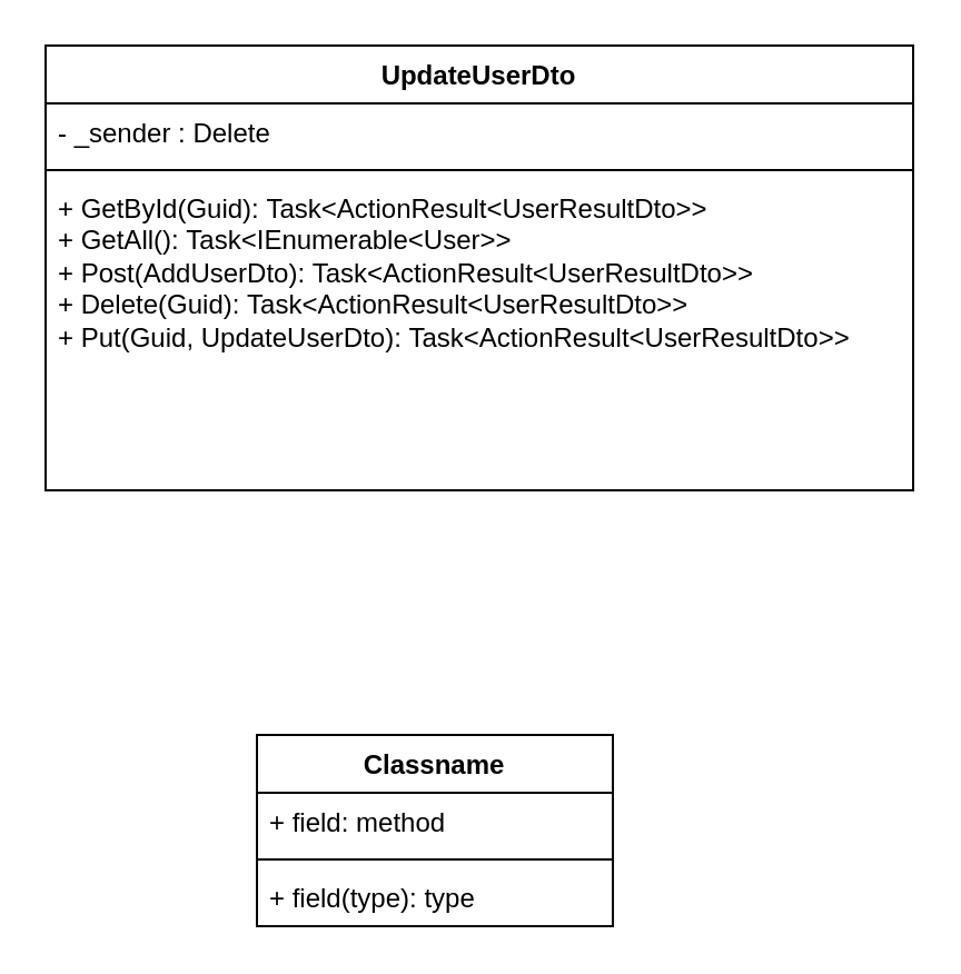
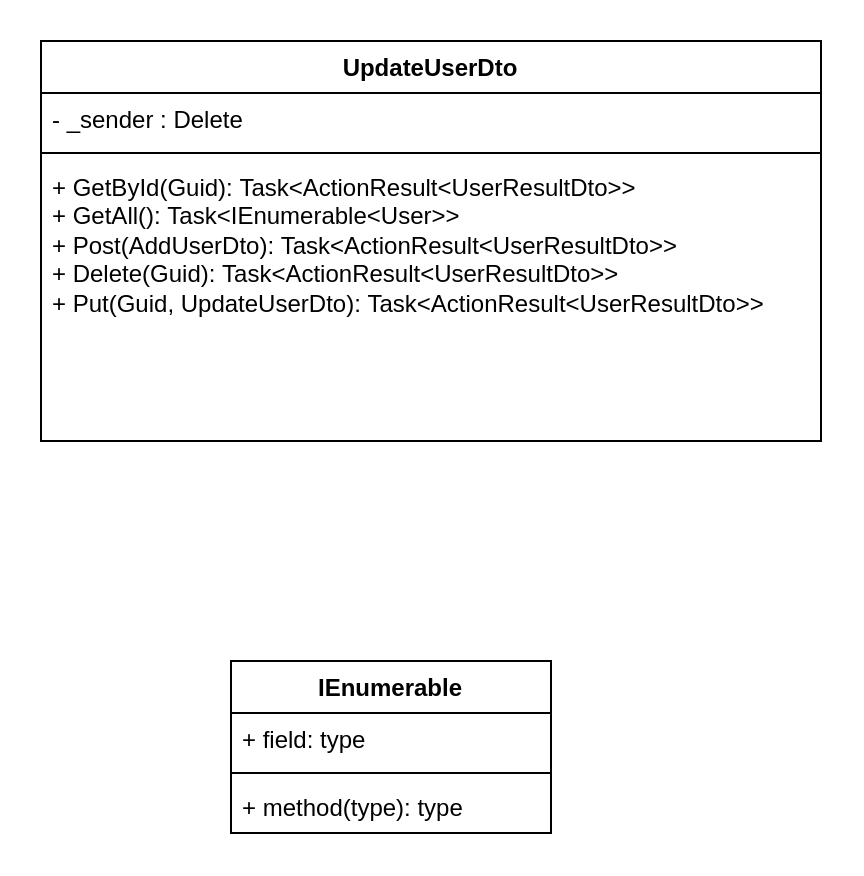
- <mxCell id="6" value="Classname" style="swimlane;fontStyle=1;align=center;verticalAlign=top;childLayout=stackLayout;horizontal=1;startSize=26;horizontalStack=0;resizeParent=1;resizeParentMax=0;resizeLast=0;collapsible=1;marginBottom=0;whiteSpace=wrap;html=1;" vertex="1" parent="1"><mxGeometry x="115" y="330" width="160" height="86" as="geometry" /></mxCell>
+ <mxCell id="6" value="IEnumerable" style="swimlane;fontStyle=1;align=center;verticalAlign=top;childLayout=stackLayout;horizontal=1;startSize=26;horizontalStack=0;resizeParent=1;resizeParentMax=0;resizeLast=0;collapsible=1;marginBottom=0;whiteSpace=wrap;html=1;" vertex="1" parent="1"><mxGeometry x="115" y="330" width="160" height="86" as="geometry" /></mxCell>
- <mxCell id="7" value="+ field: method" style="text;strokeColor=none;fillColor=none;align=left;verticalAlign=top;spacingLeft=4;spacingRight=4;overflow=hidden;rotatable=0;points=[[0,0.5],[1,0.5]];portConstraint=eastwest;whiteSpace=wrap;html=1;" vertex="1" parent="6"><mxGeometry y="26" width="160" height="26" as="geometry" /></mxCell>
+ <mxCell id="7" value="+ field: type" style="text;strokeColor=none;fillColor=none;align=left;verticalAlign=top;spacingLeft=4;spacingRight=4;overflow=hidden;rotatable=0;points=[[0,0.5],[1,0.5]];portConstraint=eastwest;whiteSpace=wrap;html=1;" vertex="1" parent="6"><mxGeometry y="26" width="160" height="26" as="geometry" /></mxCell>
- <mxCell id="9" value="+ field(type): type" style="text;strokeColor=none;fillColor=none;align=left;verticalAlign=top;spacingLeft=4;spacingRight=4;overflow=hidden;rotatable=0;points=[[0,0.5],[1,0.5]];portConstraint=eastwest;whiteSpace=wrap;html=1;" vertex="1" parent="6"><mxGeometry y="60" width="160" height="26" as="geometry" /></mxCell>
+ <mxCell id="9" value="+ method(type): type" style="text;strokeColor=none;fillColor=none;align=left;verticalAlign=top;spacingLeft=4;spacingRight=4;overflow=hidden;rotatable=0;points=[[0,0.5],[1,0.5]];portConstraint=eastwest;whiteSpace=wrap;html=1;" vertex="1" parent="6"><mxGeometry y="60" width="160" height="26" as="geometry" /></mxCell>
